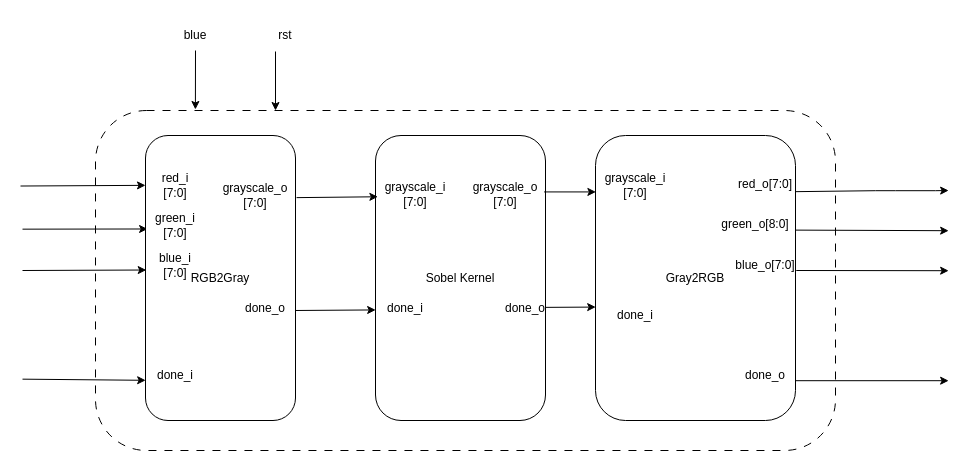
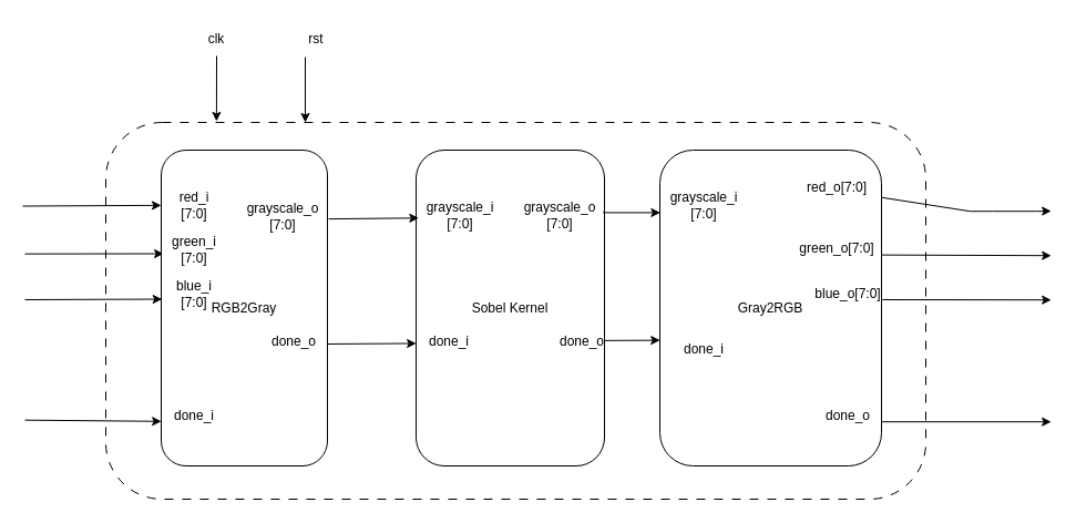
- <mxCell id="36" value="blue" style="text;html=1;align=center;verticalAlign=middle;whiteSpace=wrap;rounded=0;" parent="1" vertex="1"><mxGeometry x="165" y="20" width="60" height="30" as="geometry" /></mxCell>
+ <mxCell id="36" value="clk" style="text;html=1;align=center;verticalAlign=middle;whiteSpace=wrap;rounded=0;" parent="1" vertex="1"><mxGeometry x="165" y="20" width="60" height="30" as="geometry" /></mxCell>
- <mxCell id="33" value="red_o[7:0]" style="text;html=1;align=center;verticalAlign=middle;whiteSpace=wrap;rounded=0;" parent="1" vertex="1"><mxGeometry x="735" y="168.66" width="60" height="30" as="geometry" /></mxCell>
+ <mxCell id="33" value="red_o[7:0]" style="text;html=1;align=center;verticalAlign=middle;whiteSpace=wrap;rounded=0;" parent="1" vertex="1"><mxGeometry x="725" y="153.66" width="60" height="30" as="geometry" /></mxCell>
- <mxCell id="32" value="green_o[8:0]" style="text;html=1;align=center;verticalAlign=middle;whiteSpace=wrap;rounded=0;" parent="1" vertex="1"><mxGeometry x="725" y="208.66" width="60" height="30" as="geometry" /></mxCell>
+ <mxCell id="32" value="green_o[7:0]" style="text;html=1;align=center;verticalAlign=middle;whiteSpace=wrap;rounded=0;" parent="1" vertex="1"><mxGeometry x="725" y="208.66" width="60" height="30" as="geometry" /></mxCell>
